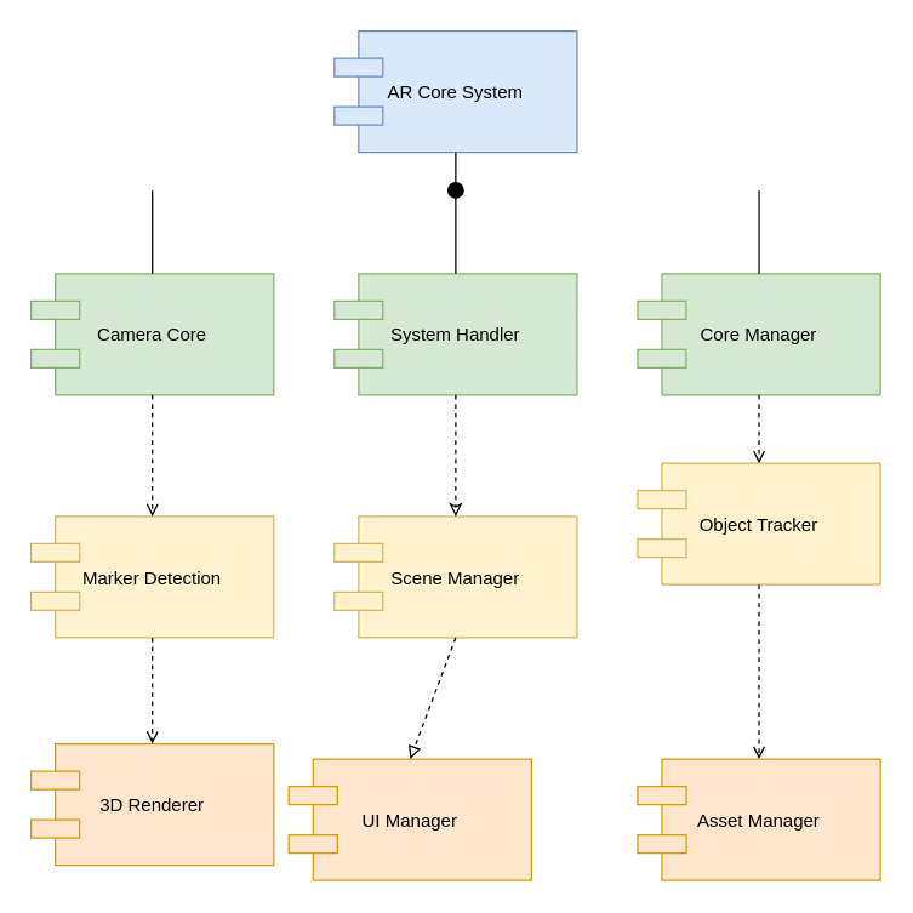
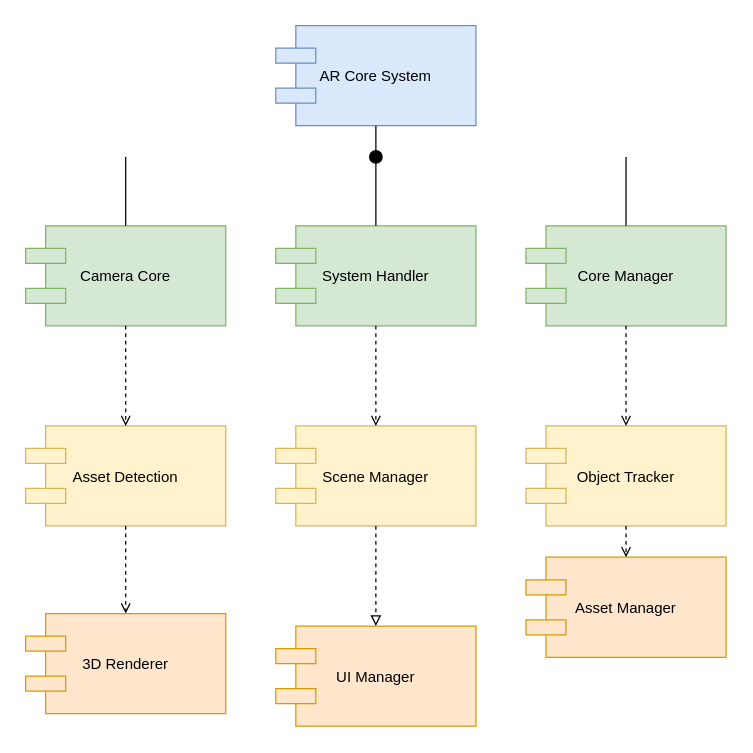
- <mxCell id="18" value="" style="endArrow=classic;dashed=1;html=1;rounded=0;exitX=0.5;exitY=1;exitDx=0;exitDy=0;entryX=0.5;entryY=0;entryDx=0;entryDy=0;endFill=0;" edge="1" parent="1" source="4" target="7"><mxGeometry width="50" height="50" relative="1" as="geometry" /></mxCell>
+ <mxCell id="18" value="" style="endArrow=open;dashed=1;html=1;rounded=0;exitX=0.5;exitY=1;exitDx=0;exitDy=0;entryX=0.5;entryY=0;entryDx=0;entryDy=0;endFill=0;" edge="1" parent="1" source="4" target="7"><mxGeometry width="50" height="50" relative="1" as="geometry" /></mxCell>
- <mxCell id="8" value="Object Tracker" style="shape=component;align=center;fillColor=#fff2cc;strokeColor=#d6b656;" vertex="1" parent="1"><mxGeometry x="420" y="305" width="160" height="80" as="geometry" /></mxCell>
+ <mxCell id="8" value="Object Tracker" style="shape=component;align=center;fillColor=#fff2cc;strokeColor=#d6b656;" vertex="1" parent="1"><mxGeometry x="420" y="340" width="160" height="80" as="geometry" /></mxCell>
- <mxCell id="6" value="Marker Detection" style="shape=component;align=center;fillColor=#fff2cc;strokeColor=#d6b656;" vertex="1" parent="1"><mxGeometry x="20" y="340" width="160" height="80" as="geometry" /></mxCell>
+ <mxCell id="6" value="Asset Detection" style="shape=component;align=center;fillColor=#fff2cc;strokeColor=#d6b656;" vertex="1" parent="1"><mxGeometry x="20" y="340" width="160" height="80" as="geometry" /></mxCell>
- <mxCell id="10" value="UI Manager" style="shape=component;align=center;fillColor=#ffe6cc;strokeColor=#d79b00;" vertex="1" parent="1"><mxGeometry x="190" y="500" width="160" height="80" as="geometry" /></mxCell>
+ <mxCell id="10" value="UI Manager" style="shape=component;align=center;fillColor=#ffe6cc;strokeColor=#d79b00;" vertex="1" parent="1"><mxGeometry x="220" y="500" width="160" height="80" as="geometry" /></mxCell>
- <mxCell id="11" value="Asset Manager" style="shape=component;align=center;fillColor=#ffe6cc;strokeColor=#d79b00;" vertex="1" parent="1"><mxGeometry x="420" y="500" width="160" height="80" as="geometry" /></mxCell>
+ <mxCell id="11" value="Asset Manager" style="shape=component;align=center;fillColor=#ffe6cc;strokeColor=#d79b00;" vertex="1" parent="1"><mxGeometry x="420" y="445" width="160" height="80" as="geometry" /></mxCell>
